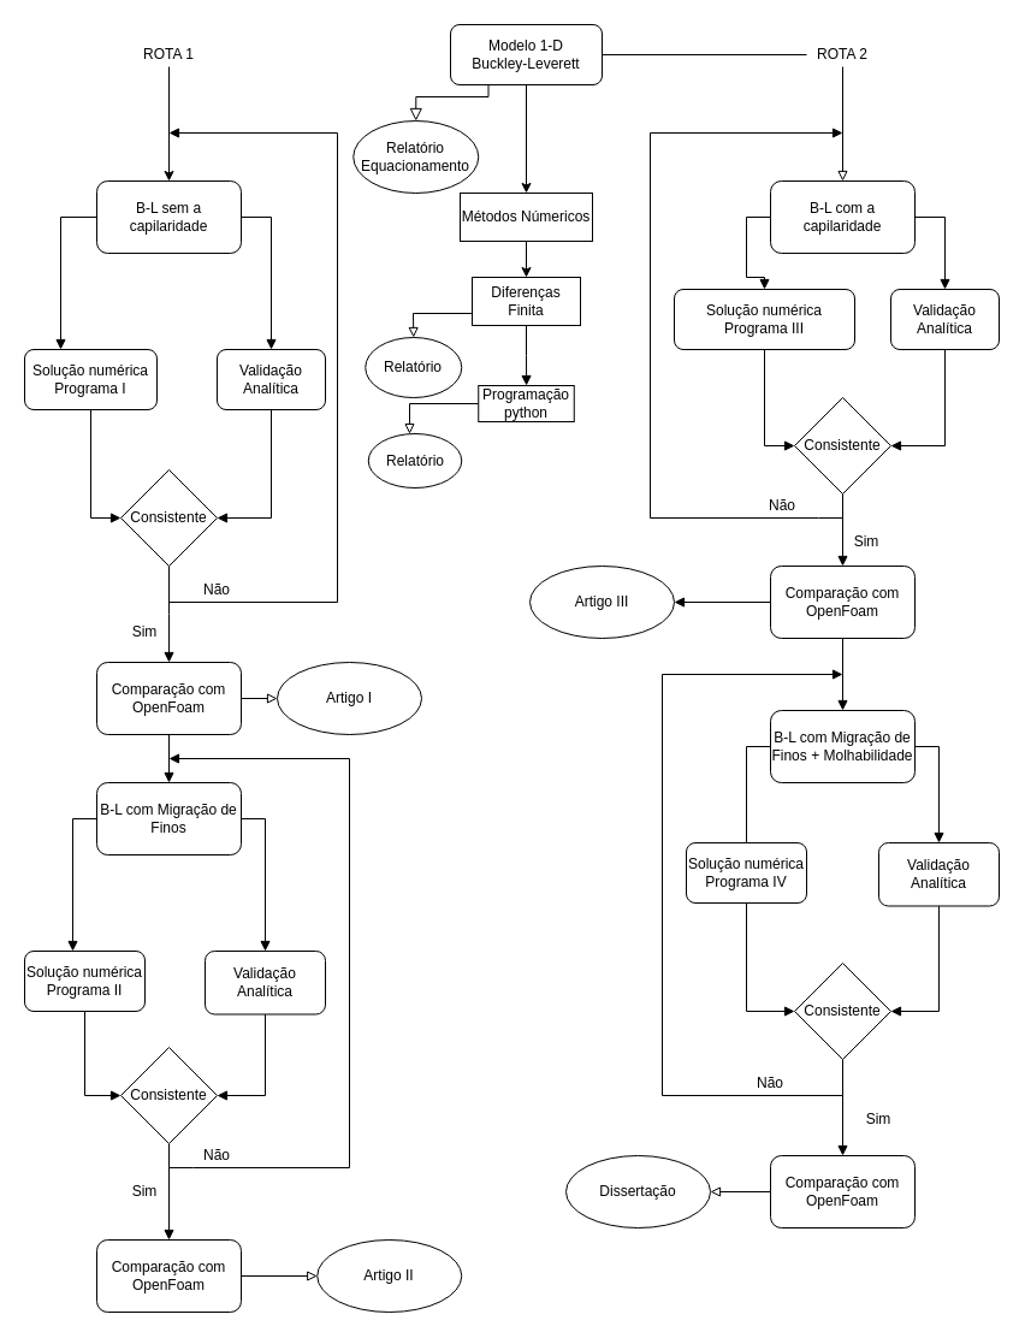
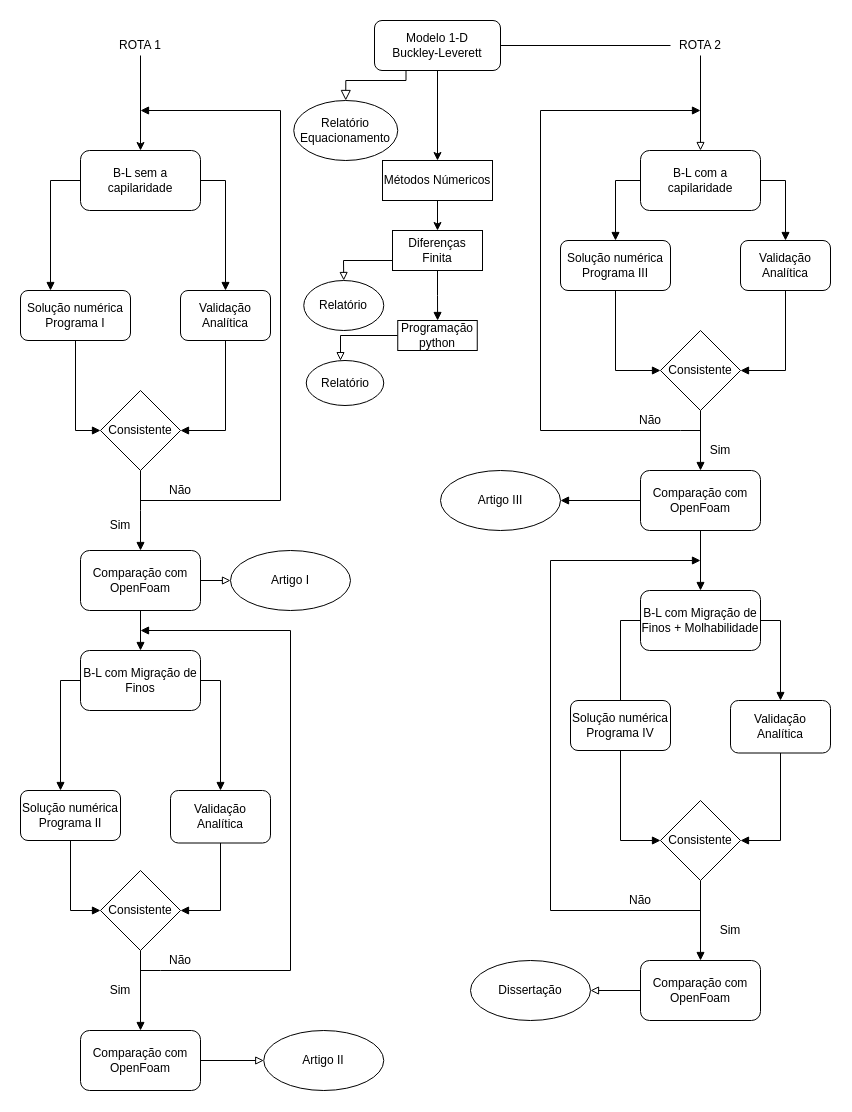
- <mxCell id="52" value="Solução numérica Programa III" style="rounded=1;whiteSpace=wrap;html=1;" vertex="1" parent="1"><mxGeometry x="560" y="240" width="150" height="50" as="geometry" /></mxCell>
+ <mxCell id="52" value="Solução numérica Programa III" style="rounded=1;whiteSpace=wrap;html=1;" vertex="1" parent="1"><mxGeometry x="560" y="240" width="110" height="50" as="geometry" /></mxCell>
